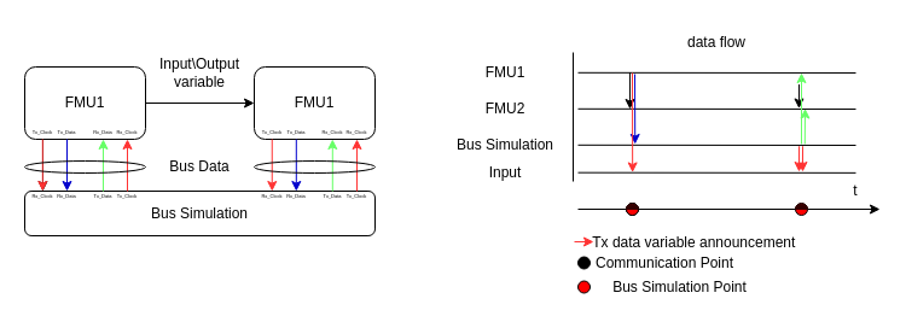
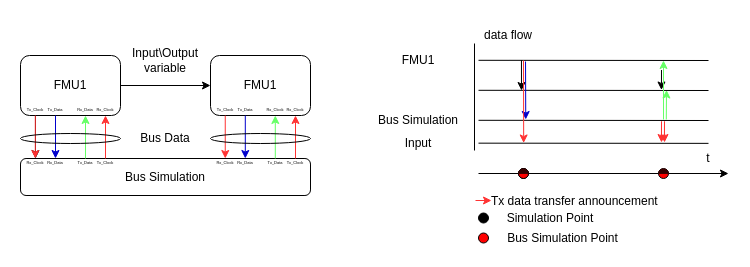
- <mxCell id="12" value="data flow" style="text;html=1;strokeColor=none;fillColor=none;align=center;verticalAlign=middle;whiteSpace=wrap;rounded=0;" parent="1" vertex="1"><mxGeometry x="563" y="20" width="60" height="30" as="geometry" /></mxCell>
+ <mxCell id="12" value="data flow" style="text;html=1;strokeColor=none;fillColor=none;align=center;verticalAlign=middle;whiteSpace=wrap;rounded=0;" parent="1" vertex="1"><mxGeometry x="478" y="20" width="60" height="30" as="geometry" /></mxCell>
- <mxCell id="6" value="FMU2" style="text;html=1;strokeColor=none;fillColor=none;align=center;verticalAlign=middle;whiteSpace=wrap;rounded=0;" parent="1" vertex="1"><mxGeometry x="388" y="75" width="60" height="30" as="geometry" /></mxCell>
- <mxCell id="67" value="Tx data variable announcement&amp;nbsp;" style="text;html=1;strokeColor=none;fillColor=none;align=center;verticalAlign=middle;whiteSpace=wrap;rounded=0;" vertex="1" parent="1"><mxGeometry x="482" y="192" width="188" height="18" as="geometry" /></mxCell>
+ <mxCell id="67" value="Tx data transfer announcement&amp;nbsp;" style="text;html=1;strokeColor=none;fillColor=none;align=center;verticalAlign=middle;whiteSpace=wrap;rounded=0;" vertex="1" parent="1"><mxGeometry x="482" y="192" width="188" height="18" as="geometry" /></mxCell>
- <mxCell id="22" value="Communication Point" style="text;html=1;strokeColor=none;fillColor=none;align=center;verticalAlign=middle;whiteSpace=wrap;rounded=0;" parent="1" vertex="1"><mxGeometry x="490" y="210" width="120" height="15" as="geometry" /></mxCell>
+ <mxCell id="22" value="Simulation Point" style="text;html=1;strokeColor=none;fillColor=none;align=center;verticalAlign=middle;whiteSpace=wrap;rounded=0;" parent="1" vertex="1"><mxGeometry x="490" y="210" width="120" height="15" as="geometry" /></mxCell>
